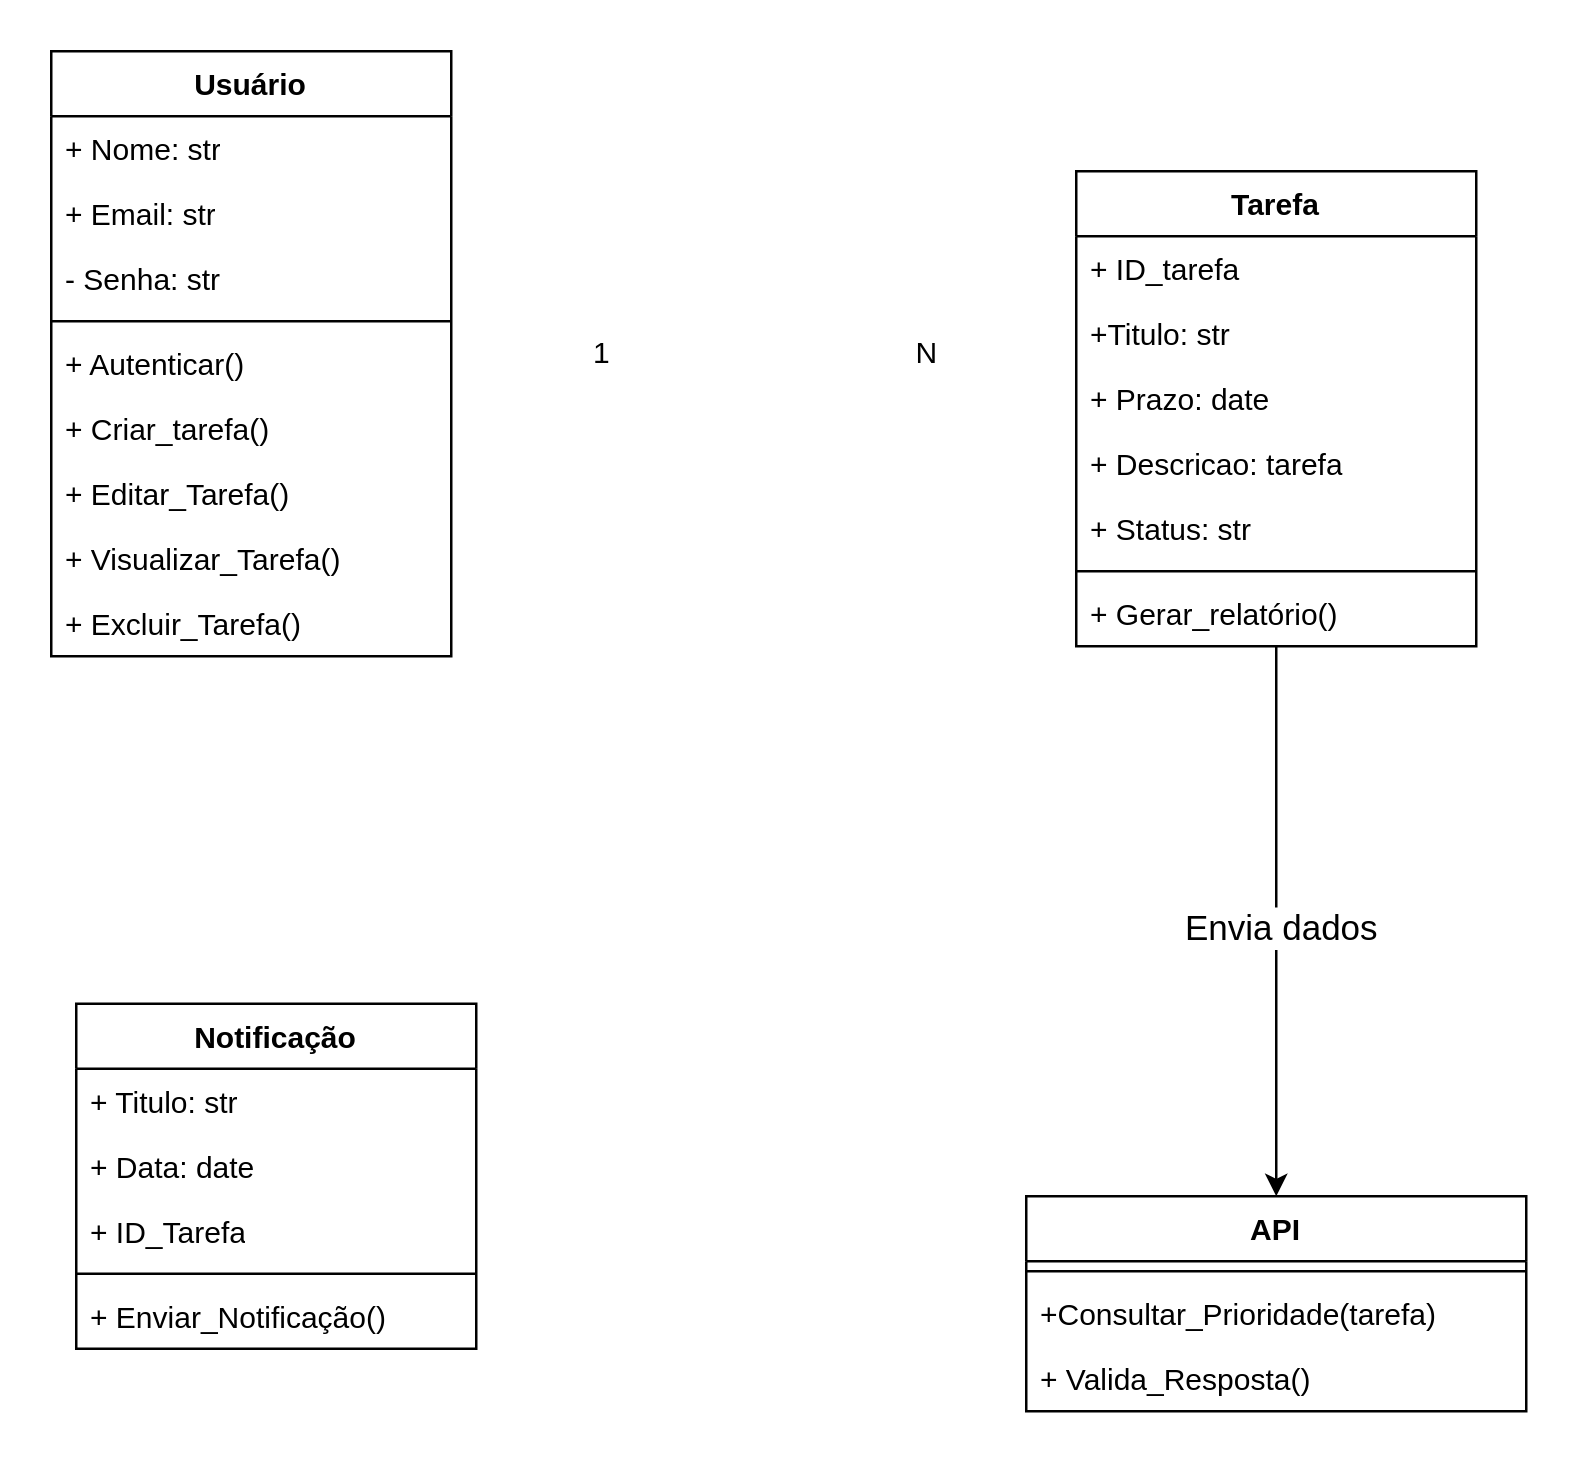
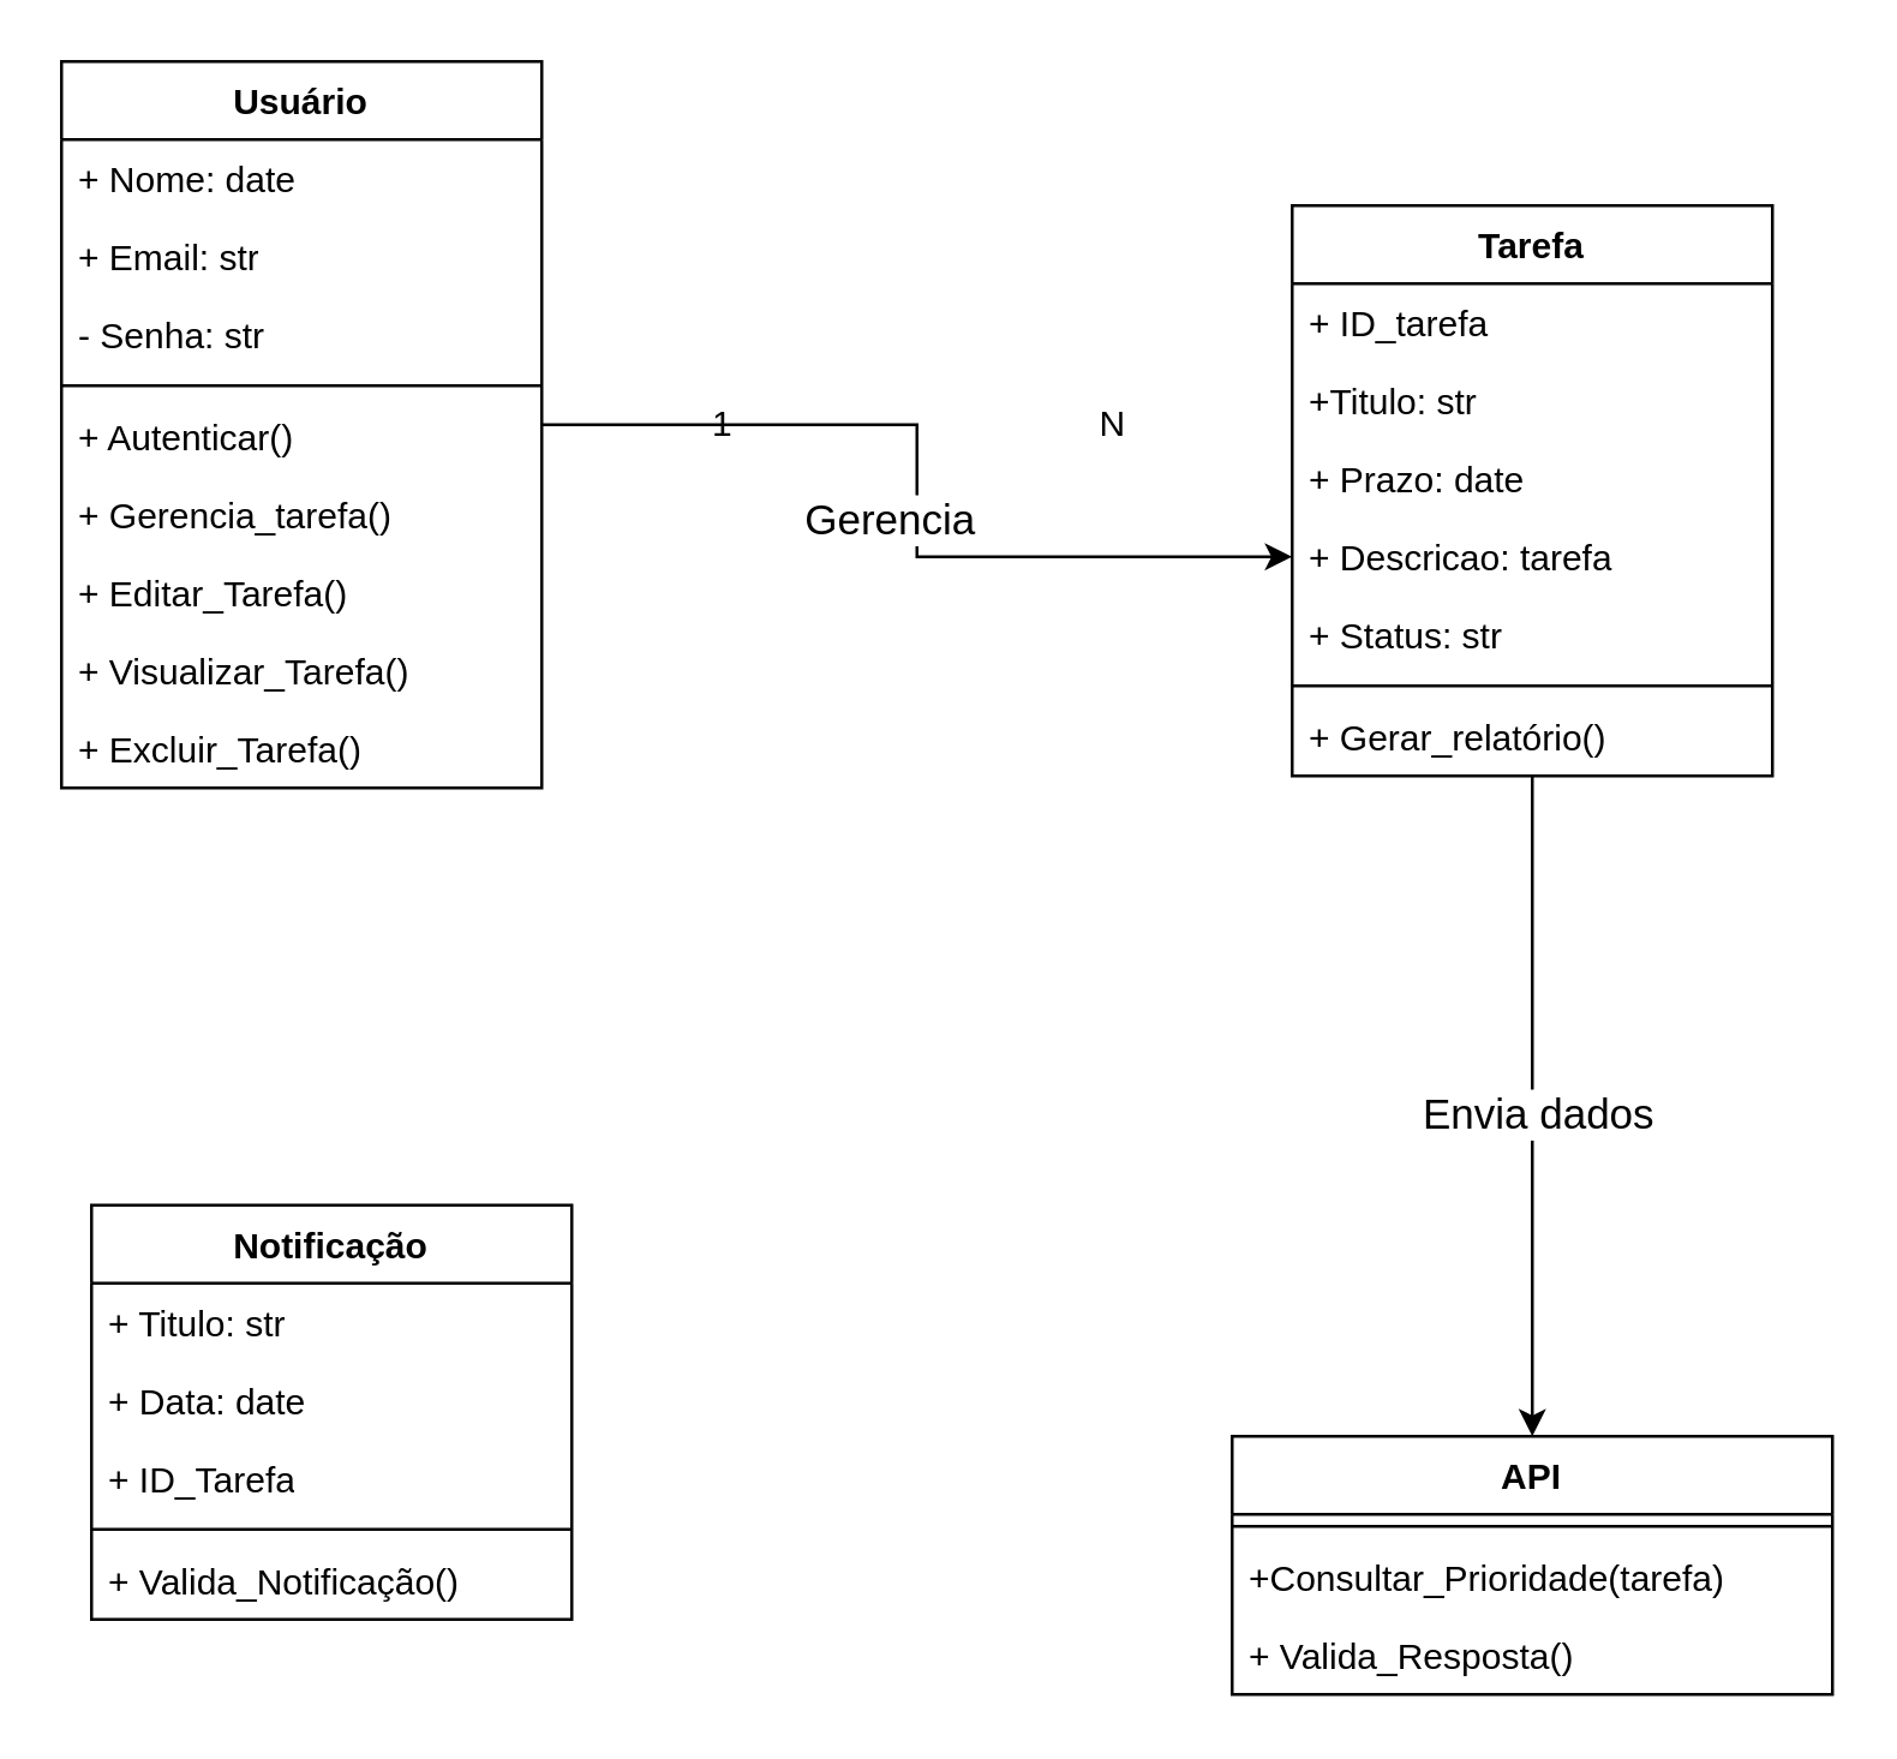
- <mxCell id="5" value="+ Nome: str" style="text;strokeColor=none;fillColor=none;align=left;verticalAlign=top;spacingLeft=4;spacingRight=4;overflow=hidden;rotatable=0;points=[[0,0.5],[1,0.5]];portConstraint=eastwest;whiteSpace=wrap;html=1;" vertex="1" parent="4"><mxGeometry y="26" width="160" height="26" as="geometry" /></mxCell>
+ <mxCell id="5" value="+ Nome: date" style="text;strokeColor=none;fillColor=none;align=left;verticalAlign=top;spacingLeft=4;spacingRight=4;overflow=hidden;rotatable=0;points=[[0,0.5],[1,0.5]];portConstraint=eastwest;whiteSpace=wrap;html=1;" vertex="1" parent="4"><mxGeometry y="26" width="160" height="26" as="geometry" /></mxCell>
+ <mxCell id="2" style="edgeStyle=orthogonalEdgeStyle;rounded=0;orthogonalLoop=1;jettySize=auto;html=1;entryX=0;entryY=0.5;entryDx=0;entryDy=0;" edge="1" parent="1" source="4" target="18"><mxGeometry relative="1" as="geometry" /></mxCell>
+ <mxCell id="3" value="&lt;font style=&quot;font-size: 14px;&quot;&gt;Gerencia&lt;/font&gt;" style="edgeLabel;html=1;align=center;verticalAlign=middle;resizable=0;points=[];" connectable="0" vertex="1" parent="2"><mxGeometry x="0.19" y="-3" relative="1" as="geometry"><mxPoint x="-16" y="-16" as="offset" /></mxGeometry></mxCell>
- <mxCell id="10" value="+ Criar_tarefa()" style="text;strokeColor=none;fillColor=none;align=left;verticalAlign=top;spacingLeft=4;spacingRight=4;overflow=hidden;rotatable=0;points=[[0,0.5],[1,0.5]];portConstraint=eastwest;whiteSpace=wrap;html=1;" vertex="1" parent="4"><mxGeometry y="138" width="160" height="26" as="geometry" /></mxCell>
+ <mxCell id="10" value="+ Gerencia_tarefa()" style="text;strokeColor=none;fillColor=none;align=left;verticalAlign=top;spacingLeft=4;spacingRight=4;overflow=hidden;rotatable=0;points=[[0,0.5],[1,0.5]];portConstraint=eastwest;whiteSpace=wrap;html=1;" vertex="1" parent="4"><mxGeometry y="138" width="160" height="26" as="geometry" /></mxCell>
- <mxCell id="29" value="+ Enviar_Notificação()" style="text;strokeColor=none;fillColor=none;align=left;verticalAlign=top;spacingLeft=4;spacingRight=4;overflow=hidden;rotatable=0;points=[[0,0.5],[1,0.5]];portConstraint=eastwest;whiteSpace=wrap;html=1;" vertex="1" parent="24"><mxGeometry y="112" width="160" height="26" as="geometry" /></mxCell>
+ <mxCell id="29" value="+ Valida_Notificação()" style="text;strokeColor=none;fillColor=none;align=left;verticalAlign=top;spacingLeft=4;spacingRight=4;overflow=hidden;rotatable=0;points=[[0,0.5],[1,0.5]];portConstraint=eastwest;whiteSpace=wrap;html=1;" vertex="1" parent="24"><mxGeometry y="112" width="160" height="26" as="geometry" /></mxCell>
